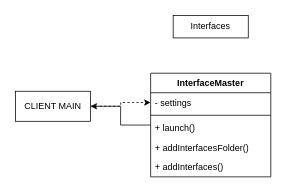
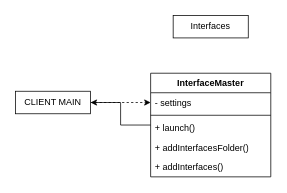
- <mxCell id="3" value="CLIENT MAIN" style="rounded=0;whiteSpace=wrap;html=1;" vertex="1" parent="1"><mxGeometry x="20" y="121" width="100" height="40" as="geometry" /></mxCell>
+ <mxCell id="3" value="CLIENT MAIN" style="rounded=0;whiteSpace=wrap;html=1;" vertex="1" parent="1"><mxGeometry x="20" y="121" width="100" height="30" as="geometry" /></mxCell>
